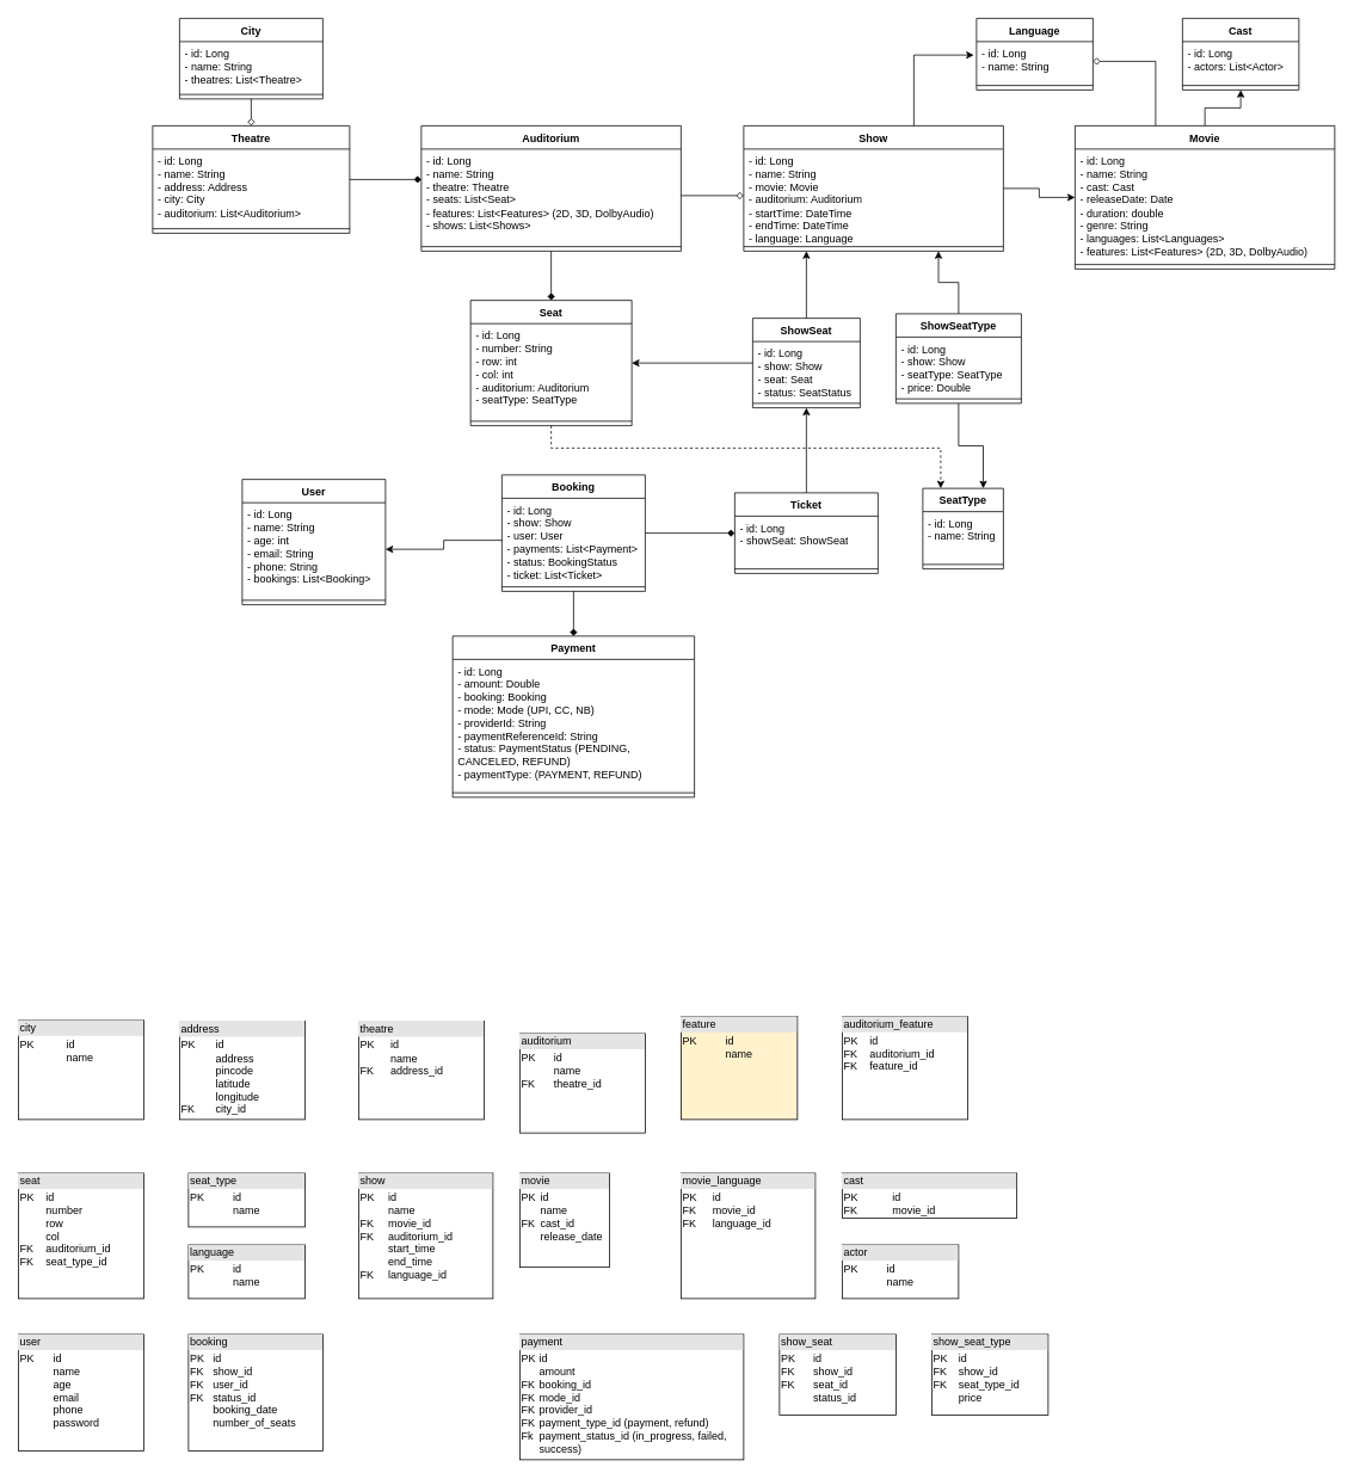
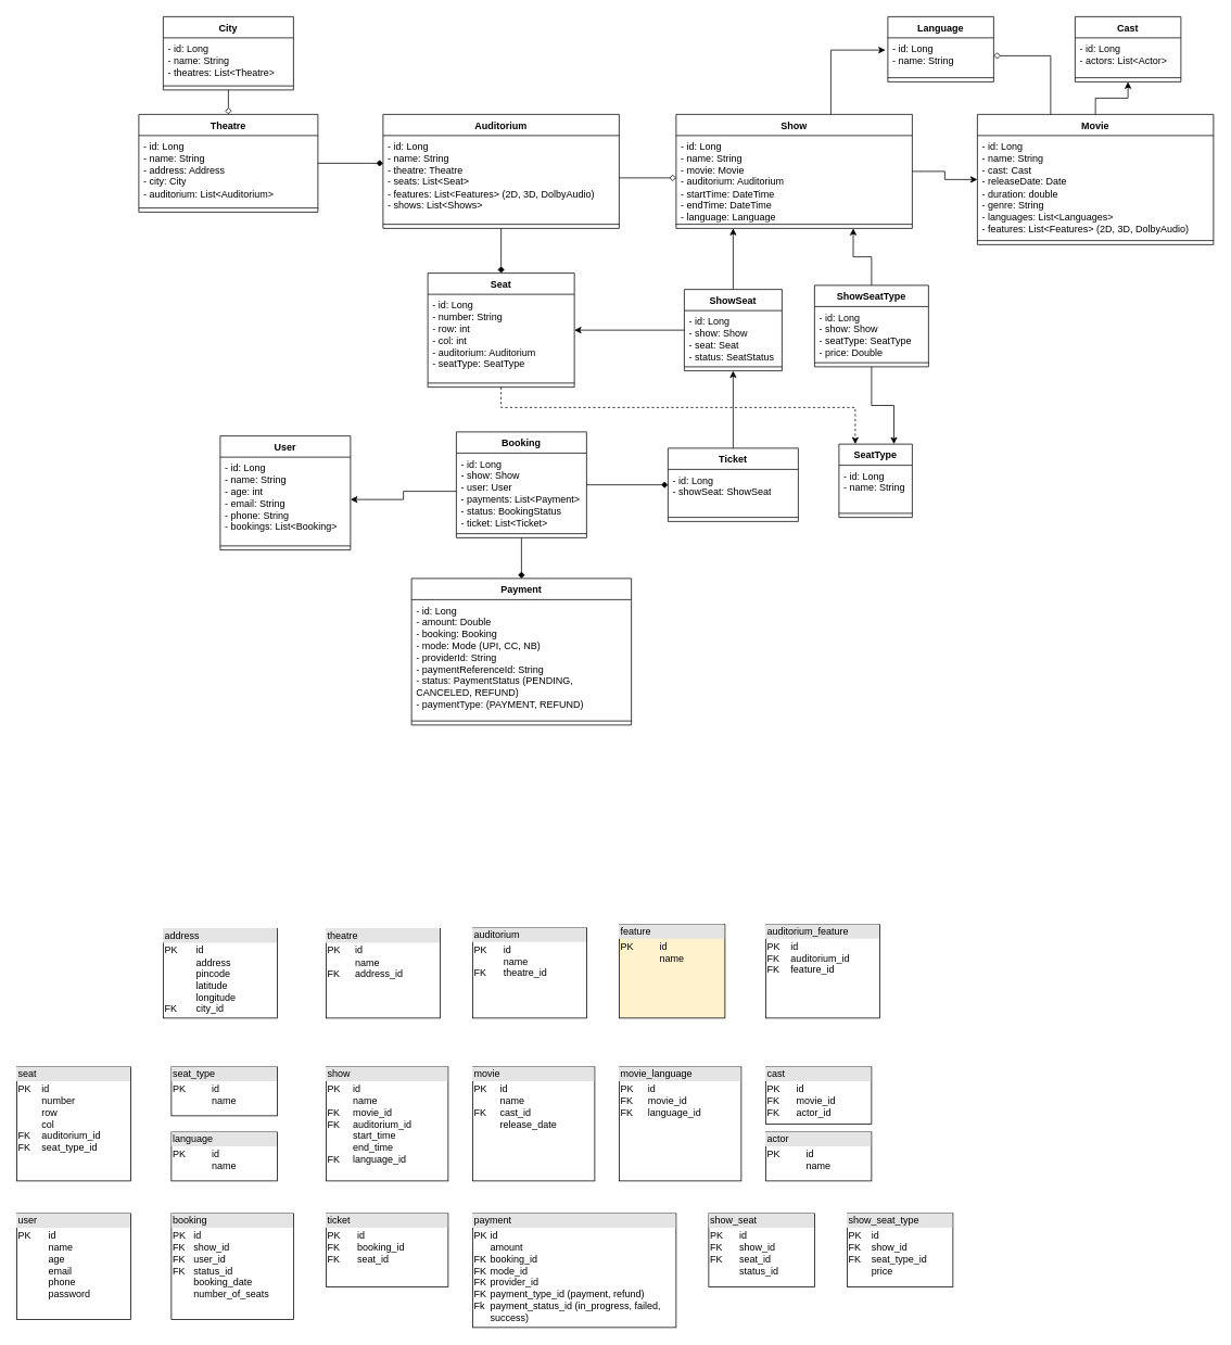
- <mxCell id="64" value="&lt;div style=&quot;box-sizing:border-box;width:100%;background:#e4e4e4;padding:2px;&quot;&gt;city&lt;/div&gt;&lt;table style=&quot;width:100%;font-size:1em;&quot; cellpadding=&quot;2&quot; cellspacing=&quot;0&quot;&gt;&lt;tbody&gt;&lt;tr&gt;&lt;td&gt;PK&lt;br&gt;&lt;br&gt;&lt;/td&gt;&lt;td&gt;id&lt;br&gt;name&lt;/td&gt;&lt;/tr&gt;&lt;/tbody&gt;&lt;/table&gt;" style="verticalAlign=top;align=left;overflow=fill;html=1;whiteSpace=wrap;" vertex="1" parent="1"><mxGeometry x="20" y="1139" width="140" height="111" as="geometry" /></mxCell>
- <mxCell id="67" value="&lt;div style=&quot;box-sizing:border-box;width:100%;background:#e4e4e4;padding:2px;&quot;&gt;auditorium&lt;/div&gt;&lt;table style=&quot;width:100%;font-size:1em;&quot; cellpadding=&quot;2&quot; cellspacing=&quot;0&quot;&gt;&lt;tbody&gt;&lt;tr&gt;&lt;td&gt;PK&lt;br&gt;&lt;br&gt;FK&lt;/td&gt;&lt;td&gt;id&lt;br&gt;name&lt;br&gt;theatre_id&lt;/td&gt;&lt;/tr&gt;&lt;/tbody&gt;&lt;/table&gt;" style="verticalAlign=top;align=left;overflow=fill;html=1;whiteSpace=wrap;" vertex="1" parent="1"><mxGeometry x="580" y="1154" width="140" height="111" as="geometry" /></mxCell>
+ <mxCell id="67" value="&lt;div style=&quot;box-sizing:border-box;width:100%;background:#e4e4e4;padding:2px;&quot;&gt;auditorium&lt;/div&gt;&lt;table style=&quot;width:100%;font-size:1em;&quot; cellpadding=&quot;2&quot; cellspacing=&quot;0&quot;&gt;&lt;tbody&gt;&lt;tr&gt;&lt;td&gt;PK&lt;br&gt;&lt;br&gt;FK&lt;/td&gt;&lt;td&gt;id&lt;br&gt;name&lt;br&gt;theatre_id&lt;/td&gt;&lt;/tr&gt;&lt;/tbody&gt;&lt;/table&gt;" style="verticalAlign=top;align=left;overflow=fill;html=1;whiteSpace=wrap;" vertex="1" parent="1"><mxGeometry x="580" y="1139" width="140" height="111" as="geometry" /></mxCell>
- <mxCell id="76" value="&lt;div style=&quot;box-sizing:border-box;width:100%;background:#e4e4e4;padding:2px;&quot;&gt;cast&lt;/div&gt;&lt;table style=&quot;width:100%;font-size:1em;&quot; cellpadding=&quot;2&quot; cellspacing=&quot;0&quot;&gt;&lt;tbody&gt;&lt;tr&gt;&lt;td&gt;PK&lt;br&gt;FK&lt;br&gt;FK&lt;/td&gt;&lt;td&gt;id&lt;br&gt;movie_id&lt;br&gt;actor_id&lt;/td&gt;&lt;/tr&gt;&lt;/tbody&gt;&lt;/table&gt;" style="verticalAlign=top;align=left;overflow=fill;html=1;whiteSpace=wrap;" vertex="1" parent="1"><mxGeometry x="940" y="1310" width="195" height="50" as="geometry" /></mxCell>
+ <mxCell id="76" value="&lt;div style=&quot;box-sizing:border-box;width:100%;background:#e4e4e4;padding:2px;&quot;&gt;cast&lt;/div&gt;&lt;table style=&quot;width:100%;font-size:1em;&quot; cellpadding=&quot;2&quot; cellspacing=&quot;0&quot;&gt;&lt;tbody&gt;&lt;tr&gt;&lt;td&gt;PK&lt;br&gt;FK&lt;br&gt;FK&lt;/td&gt;&lt;td&gt;id&lt;br&gt;movie_id&lt;br&gt;actor_id&lt;/td&gt;&lt;/tr&gt;&lt;/tbody&gt;&lt;/table&gt;" style="verticalAlign=top;align=left;overflow=fill;html=1;whiteSpace=wrap;" vertex="1" parent="1"><mxGeometry x="940" y="1310" width="130" height="70" as="geometry" /></mxCell>
- <mxCell id="74" value="&lt;div style=&quot;box-sizing:border-box;width:100%;background:#e4e4e4;padding:2px;&quot;&gt;movie&lt;/div&gt;&lt;table style=&quot;width:100%;font-size:1em;&quot; cellpadding=&quot;2&quot; cellspacing=&quot;0&quot;&gt;&lt;tbody&gt;&lt;tr&gt;&lt;td&gt;PK&lt;br&gt;&lt;br&gt;FK&lt;br&gt;&lt;br&gt;&lt;/td&gt;&lt;td&gt;id&lt;br&gt;name&lt;br&gt;cast_id&lt;br&gt;release_date&lt;/td&gt;&lt;/tr&gt;&lt;/tbody&gt;&lt;/table&gt;" style="verticalAlign=top;align=left;overflow=fill;html=1;whiteSpace=wrap;" vertex="1" parent="1"><mxGeometry x="580" y="1310" width="100" height="105" as="geometry" /></mxCell>
+ <mxCell id="74" value="&lt;div style=&quot;box-sizing:border-box;width:100%;background:#e4e4e4;padding:2px;&quot;&gt;movie&lt;/div&gt;&lt;table style=&quot;width:100%;font-size:1em;&quot; cellpadding=&quot;2&quot; cellspacing=&quot;0&quot;&gt;&lt;tbody&gt;&lt;tr&gt;&lt;td&gt;PK&lt;br&gt;&lt;br&gt;FK&lt;br&gt;&lt;br&gt;&lt;/td&gt;&lt;td&gt;id&lt;br&gt;name&lt;br&gt;cast_id&lt;br&gt;release_date&lt;/td&gt;&lt;/tr&gt;&lt;/tbody&gt;&lt;/table&gt;" style="verticalAlign=top;align=left;overflow=fill;html=1;whiteSpace=wrap;" vertex="1" parent="1"><mxGeometry x="580" y="1310" width="150" height="140" as="geometry" /></mxCell>
+ <mxCell id="80" value="&lt;div style=&quot;box-sizing:border-box;width:100%;background:#e4e4e4;padding:2px;&quot;&gt;ticket&lt;/div&gt;&lt;table style=&quot;width:100%;font-size:1em;&quot; cellpadding=&quot;2&quot; cellspacing=&quot;0&quot;&gt;&lt;tbody&gt;&lt;tr&gt;&lt;td&gt;PK&lt;br&gt;FK&lt;br&gt;FK&lt;/td&gt;&lt;td&gt;id&lt;br&gt;booking_id&lt;br&gt;seat_id&lt;/td&gt;&lt;/tr&gt;&lt;/tbody&gt;&lt;/table&gt;" style="verticalAlign=top;align=left;overflow=fill;html=1;whiteSpace=wrap;" vertex="1" parent="1"><mxGeometry x="400" y="1490" width="150" height="90" as="geometry" /></mxCell>
